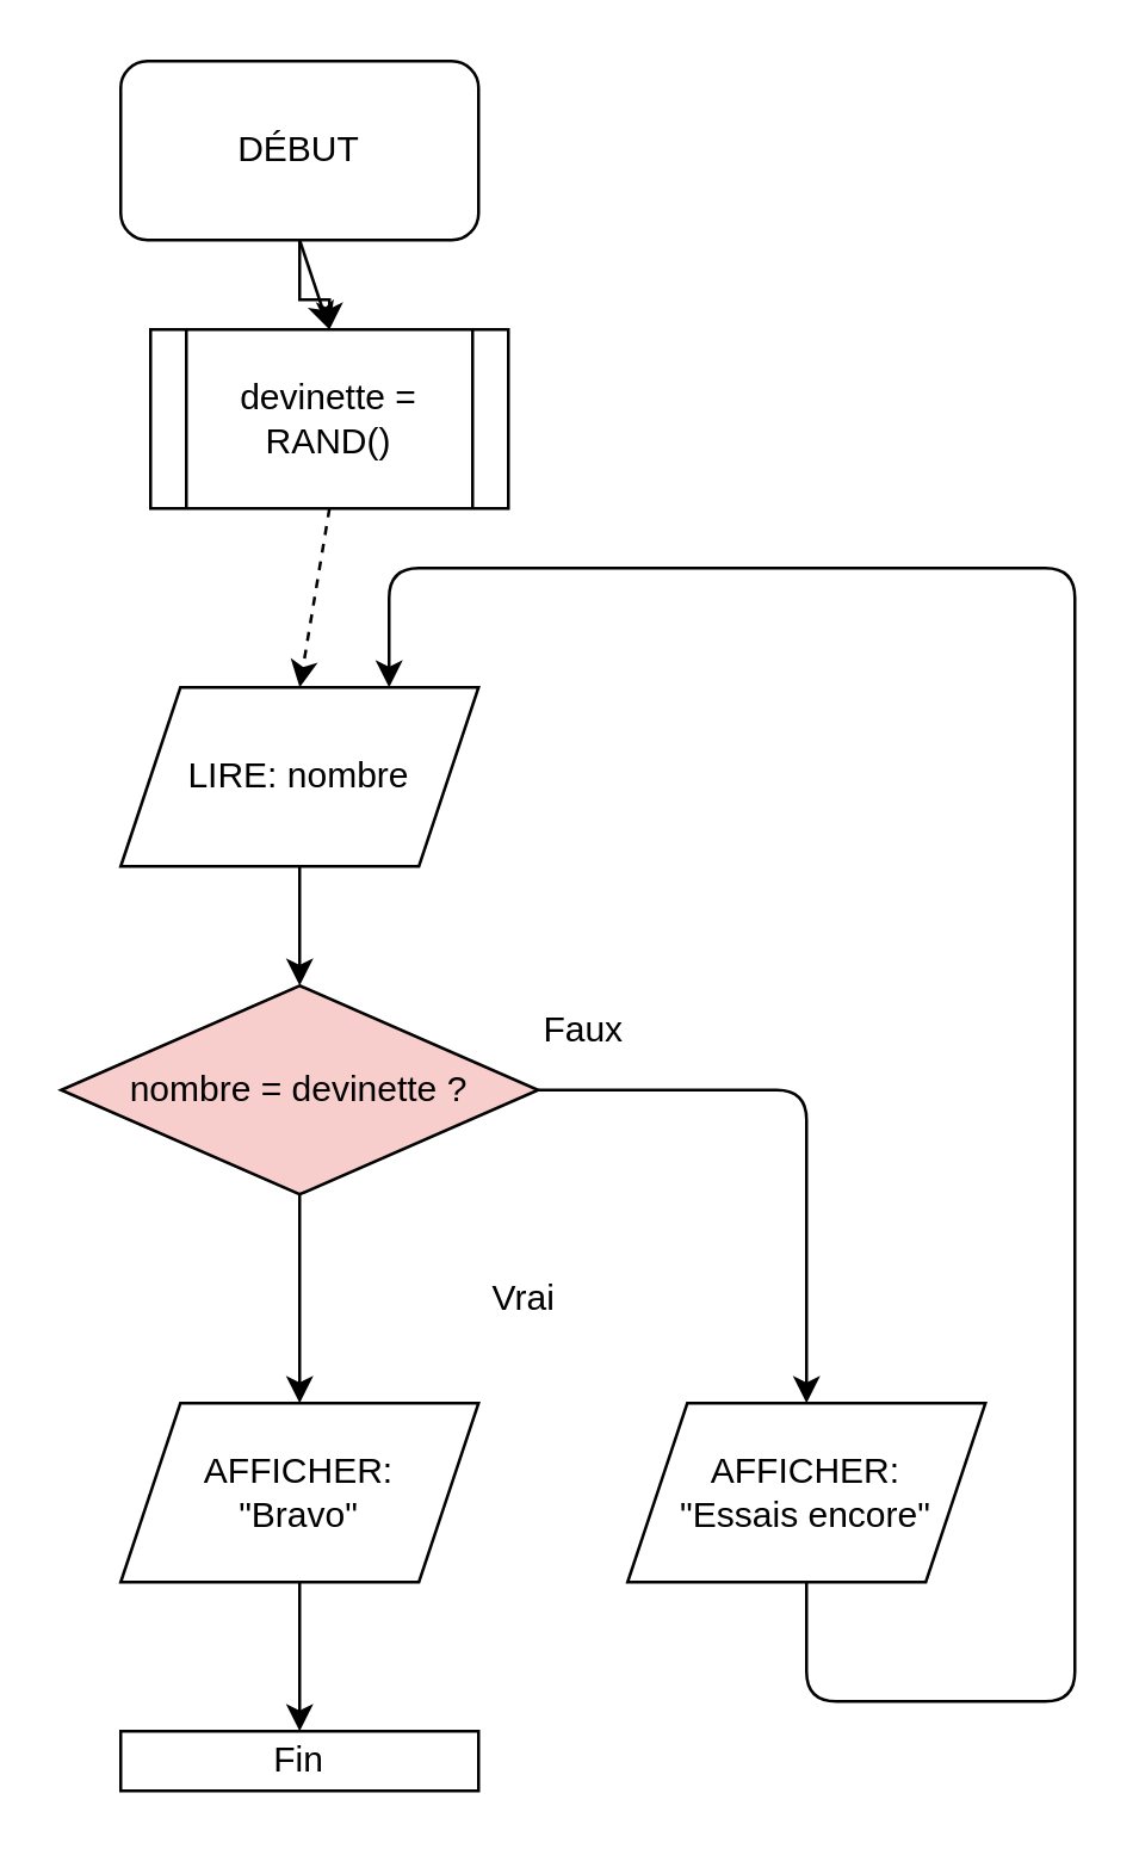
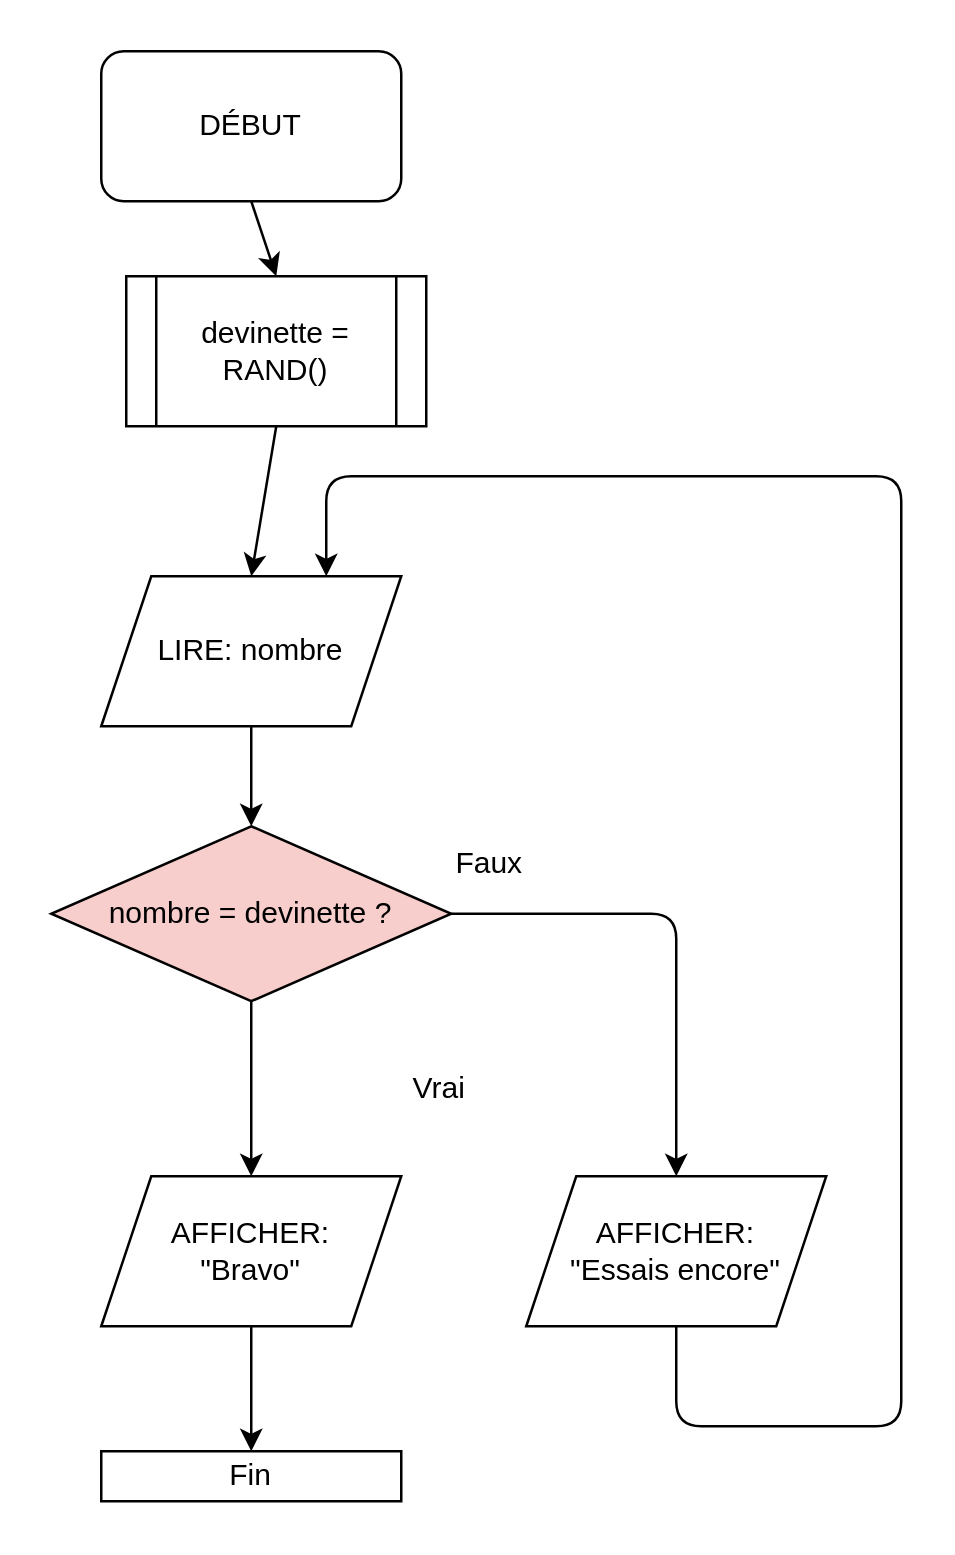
- <mxCell id="2" value="" style="edgeStyle=orthogonalEdgeStyle;rounded=0;orthogonalLoop=1;jettySize=auto;html=1;" edge="1" parent="1" source="3" target="5"><mxGeometry relative="1" as="geometry" /></mxCell>
- <mxCell id="4" style="edgeStyle=none;html=1;exitX=0.5;exitY=1;exitDx=0;exitDy=0;entryX=0.5;entryY=0;entryDx=0;entryDy=0;dashed=1;" edge="1" parent="1" source="5" target="7"><mxGeometry relative="1" as="geometry" /></mxCell>
+ <mxCell id="4" style="edgeStyle=none;html=1;exitX=0.5;exitY=1;exitDx=0;exitDy=0;entryX=0.5;entryY=0;entryDx=0;entryDy=0;" edge="1" parent="1" source="5" target="7"><mxGeometry relative="1" as="geometry" /></mxCell>
